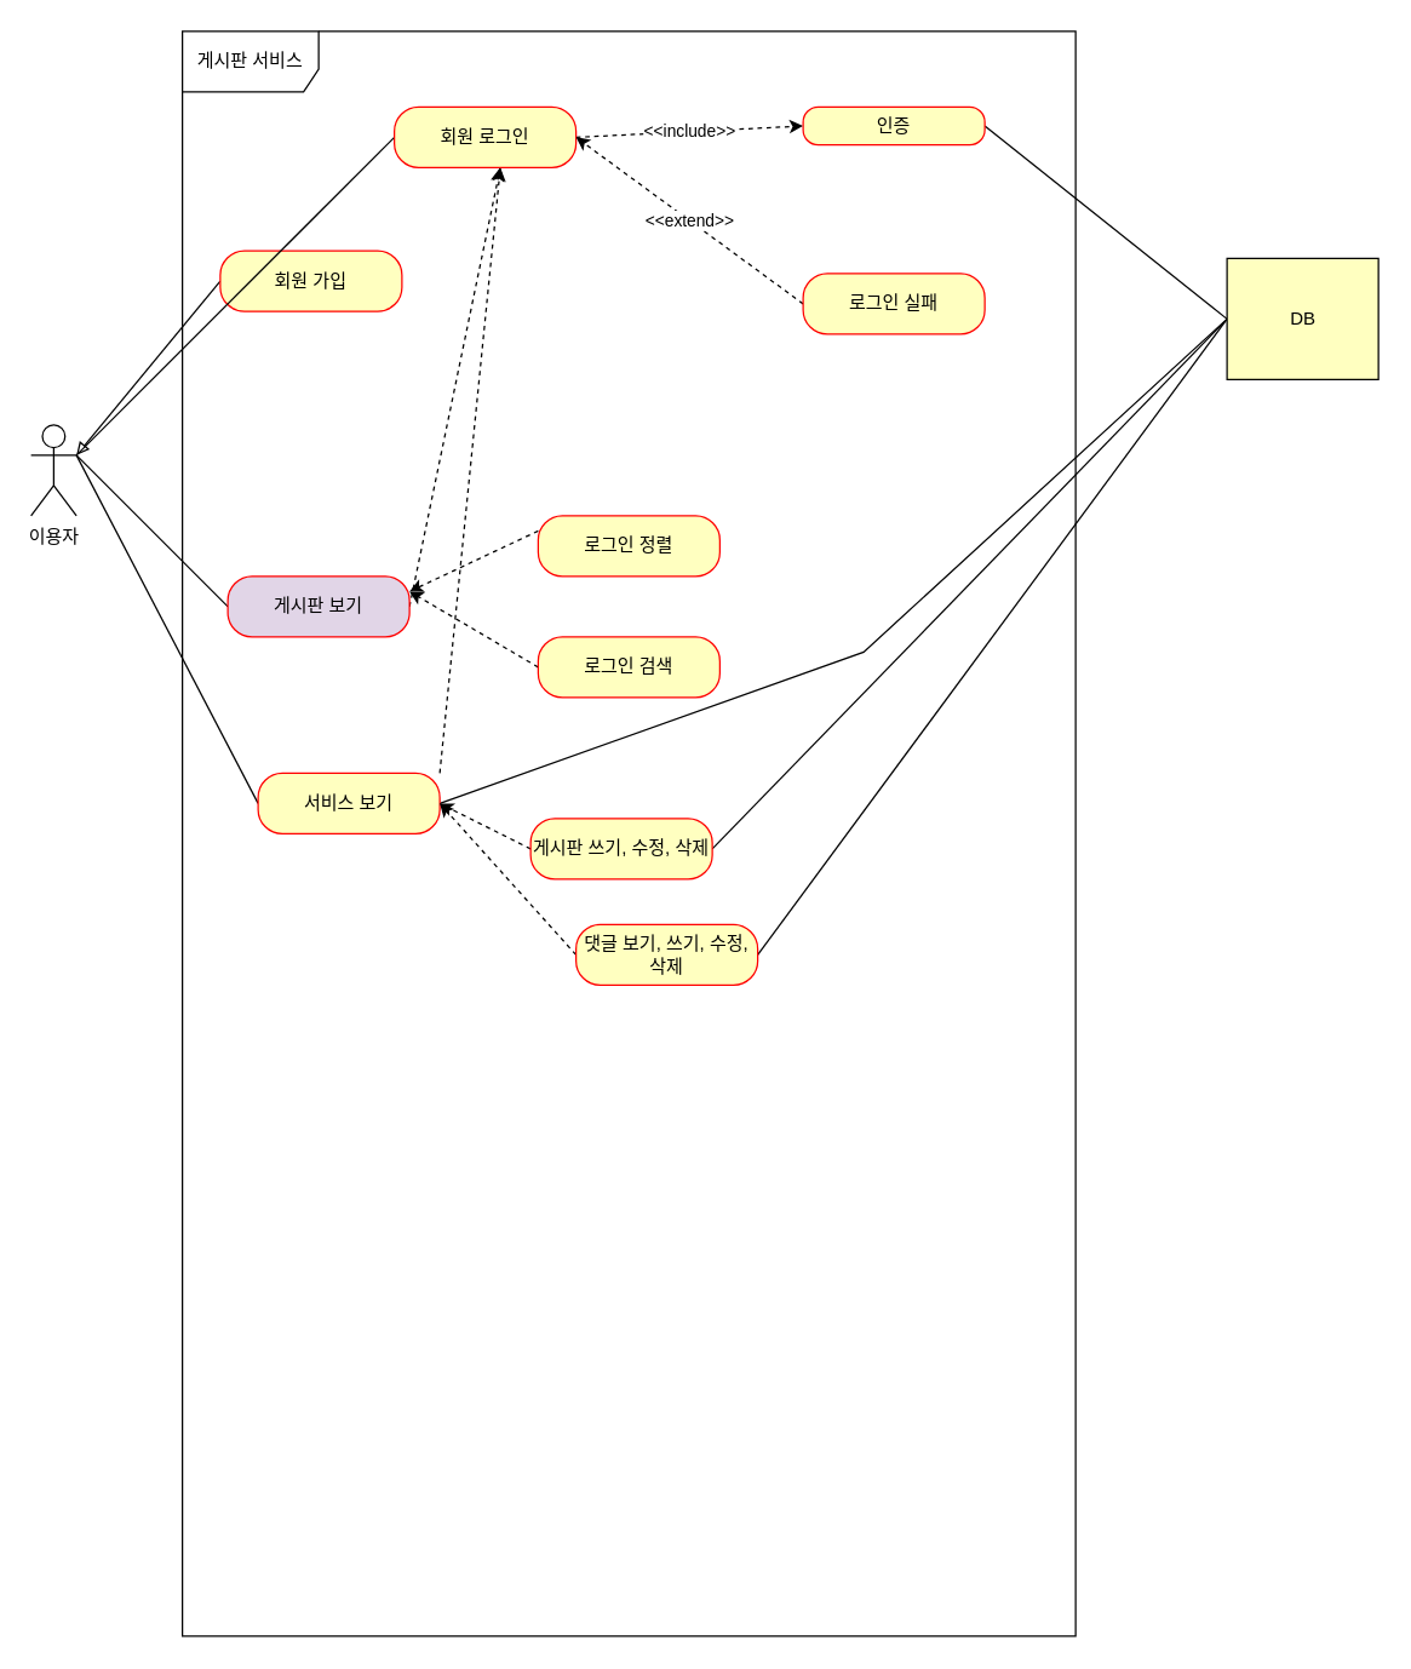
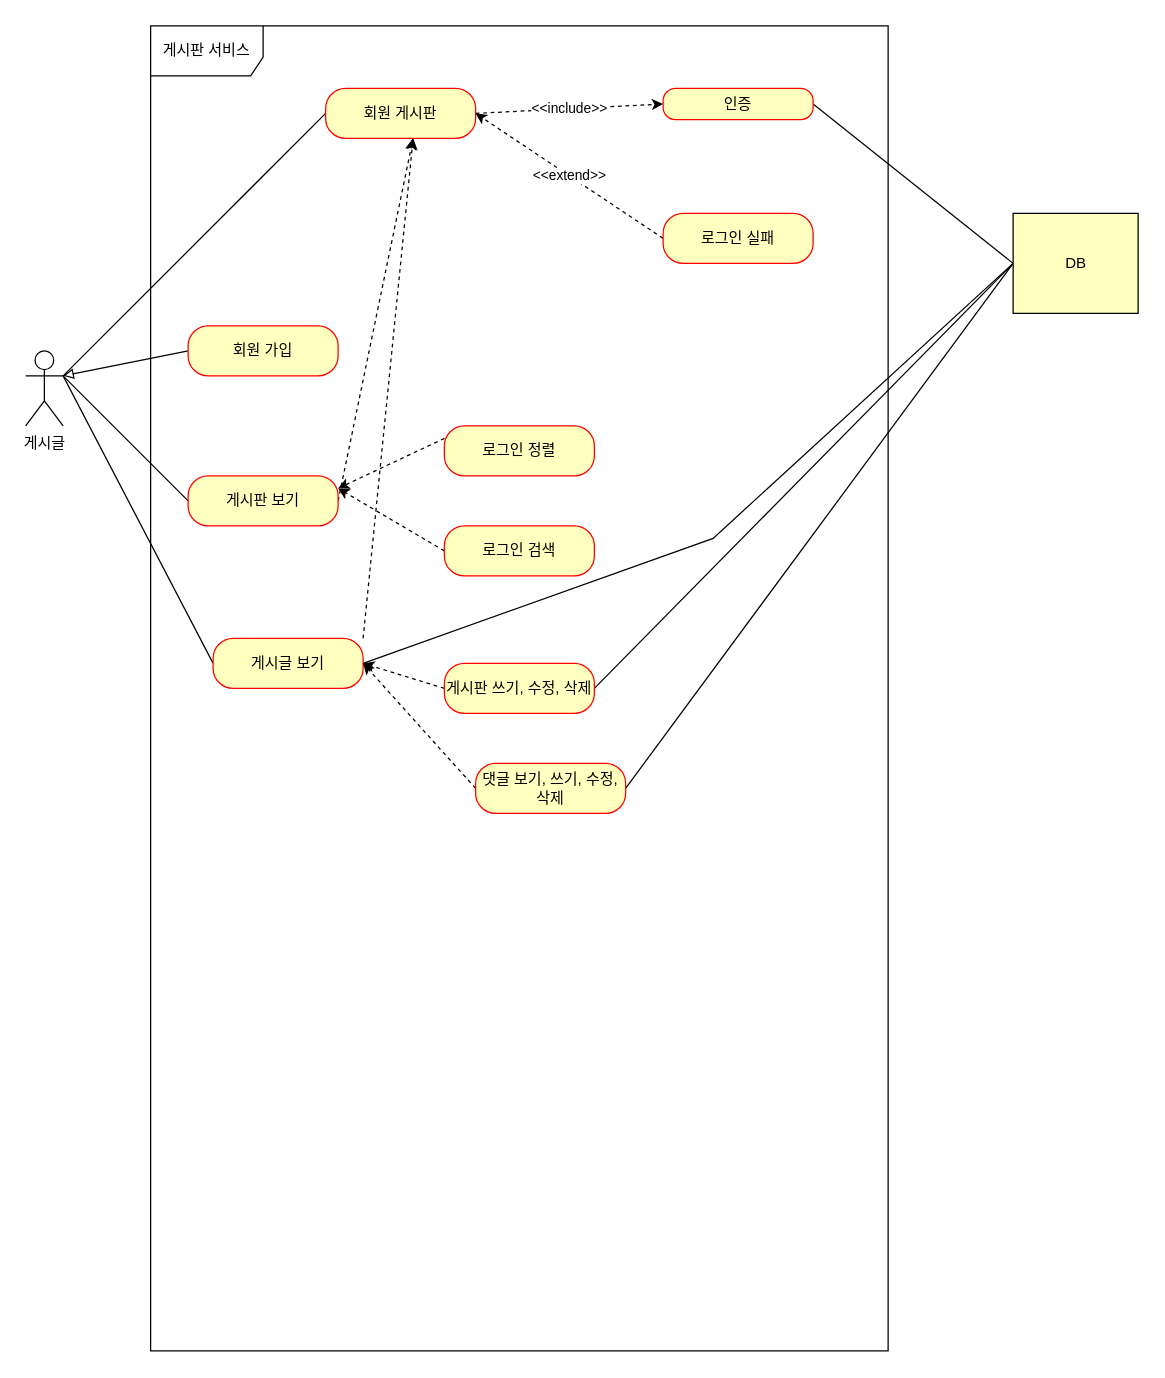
- <mxCell id="15" value="회원 로그인" style="rounded=1;whiteSpace=wrap;html=1;arcSize=40;fontColor=#000000;fillColor=#ffffc0;strokeColor=#ff0000;" vertex="1" parent="1"><mxGeometry x="260" y="70" width="120" height="40" as="geometry" /></mxCell>
+ <mxCell id="15" value="회원 게시판" style="rounded=1;whiteSpace=wrap;html=1;arcSize=40;fontColor=#000000;fillColor=#ffffc0;strokeColor=#ff0000;" vertex="1" parent="1"><mxGeometry x="260" y="70" width="120" height="40" as="geometry" /></mxCell>
- <mxCell id="5" value="회원 가입" style="rounded=1;whiteSpace=wrap;html=1;arcSize=40;fontColor=#000000;fillColor=#ffffc0;strokeColor=#ff0000;" vertex="1" parent="1"><mxGeometry x="145" y="165" width="120" height="40" as="geometry" /></mxCell>
+ <mxCell id="5" value="회원 가입" style="rounded=1;whiteSpace=wrap;html=1;arcSize=40;fontColor=#000000;fillColor=#ffffc0;strokeColor=#ff0000;" vertex="1" parent="1"><mxGeometry x="150" y="260" width="120" height="40" as="geometry" /></mxCell>
- <mxCell id="19" value="로그인 실패" style="rounded=1;whiteSpace=wrap;html=1;arcSize=40;fontColor=#000000;fillColor=#ffffc0;strokeColor=#ff0000;" vertex="1" parent="1"><mxGeometry x="530" y="180" width="120" height="40" as="geometry" /></mxCell>
+ <mxCell id="19" value="로그인 실패" style="rounded=1;whiteSpace=wrap;html=1;arcSize=40;fontColor=#000000;fillColor=#ffffc0;strokeColor=#ff0000;" vertex="1" parent="1"><mxGeometry x="530" y="170" width="120" height="40" as="geometry" /></mxCell>
- <mxCell id="2" value="이용자&lt;br&gt;" style="shape=umlActor;verticalLabelPosition=bottom;verticalAlign=top;html=1;outlineConnect=0;" vertex="1" parent="1"><mxGeometry x="20" y="280" width="30" height="60" as="geometry" /></mxCell>
+ <mxCell id="2" value="게시글&lt;br&gt;" style="shape=umlActor;verticalLabelPosition=bottom;verticalAlign=top;html=1;outlineConnect=0;" vertex="1" parent="1"><mxGeometry x="20" y="280" width="30" height="60" as="geometry" /></mxCell>
- <mxCell id="8" value="게시판 보기&lt;br&gt;" style="rounded=1;whiteSpace=wrap;html=1;arcSize=40;fontColor=#000000;fillColor=#e1d5e7;strokeColor=#ff0000;" vertex="1" parent="1"><mxGeometry x="150" y="380" width="120" height="40" as="geometry" /></mxCell>
+ <mxCell id="8" value="게시판 보기&lt;br&gt;" style="rounded=1;whiteSpace=wrap;html=1;arcSize=40;fontColor=#000000;fillColor=#ffffc0;strokeColor=#ff0000;" vertex="1" parent="1"><mxGeometry x="150" y="380" width="120" height="40" as="geometry" /></mxCell>
- <mxCell id="12" value="서비스 보기" style="rounded=1;whiteSpace=wrap;html=1;arcSize=40;fontColor=#000000;fillColor=#ffffc0;strokeColor=#ff0000;" vertex="1" parent="1"><mxGeometry x="170" y="510" width="120" height="40" as="geometry" /></mxCell>
+ <mxCell id="12" value="게시글 보기" style="rounded=1;whiteSpace=wrap;html=1;arcSize=40;fontColor=#000000;fillColor=#ffffc0;strokeColor=#ff0000;" vertex="1" parent="1"><mxGeometry x="170" y="510" width="120" height="40" as="geometry" /></mxCell>
- <mxCell id="24" value="게시판 쓰기, 수정, 삭제" style="rounded=1;whiteSpace=wrap;html=1;arcSize=40;fontColor=#000000;fillColor=#ffffc0;strokeColor=#ff0000;" vertex="1" parent="1"><mxGeometry x="350" y="540" width="120" height="40" as="geometry" /></mxCell>
+ <mxCell id="24" value="게시판 쓰기, 수정, 삭제" style="rounded=1;whiteSpace=wrap;html=1;arcSize=40;fontColor=#000000;fillColor=#ffffc0;strokeColor=#ff0000;" vertex="1" parent="1"><mxGeometry x="355" y="530" width="120" height="40" as="geometry" /></mxCell>
